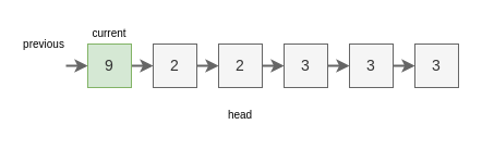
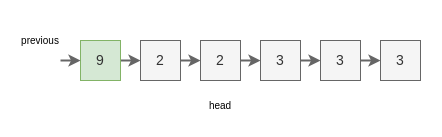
- <mxCell id="8" value="current" style="text;html=1;align=center;verticalAlign=middle;whiteSpace=wrap;rounded=0;fontSize=10;" parent="1" vertex="1"><mxGeometry x="80" y="20" width="40" height="20" as="geometry" /></mxCell>
